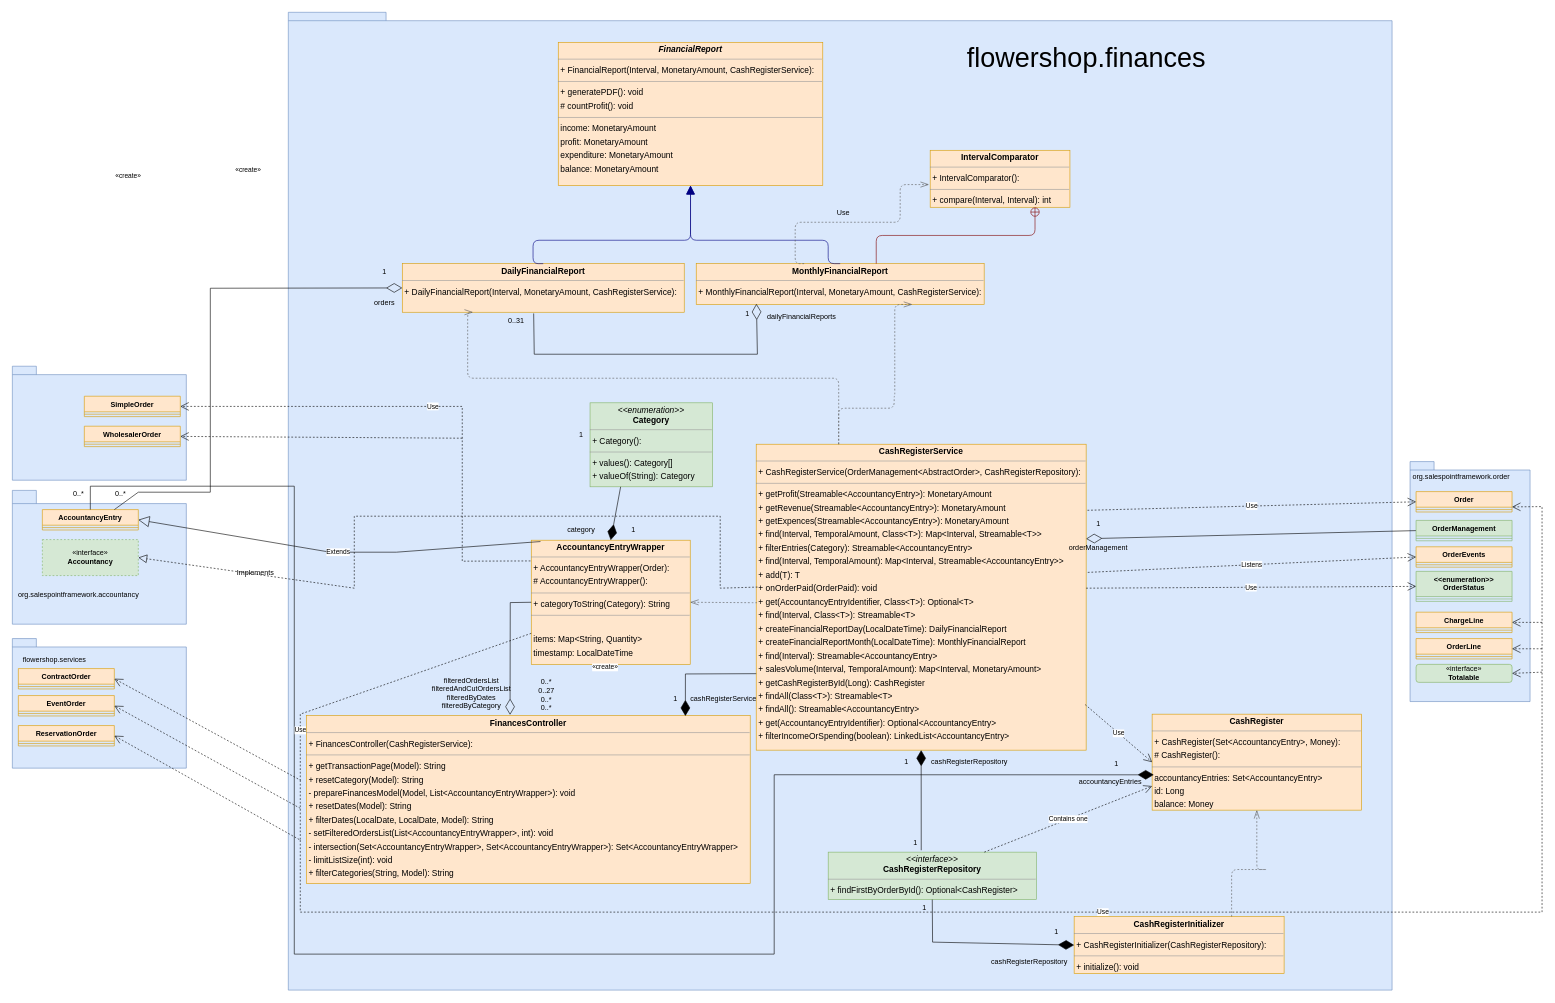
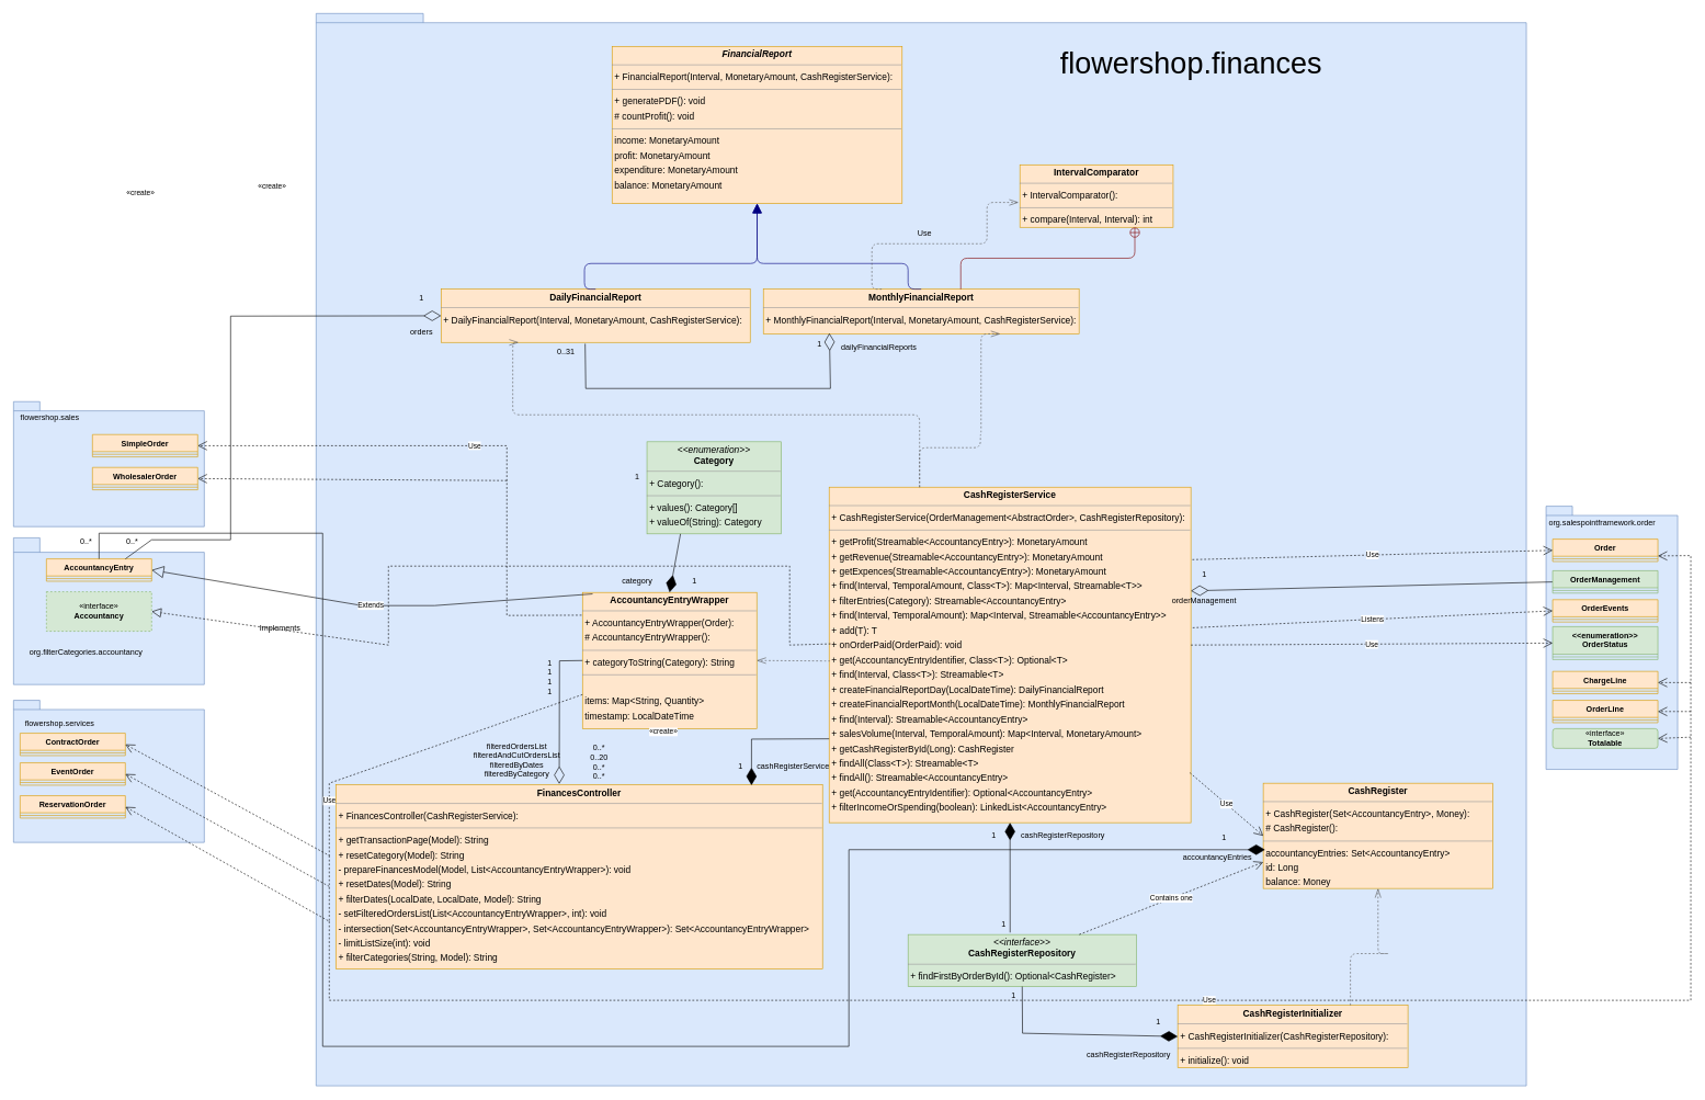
+ <mxCell id="85" value="flowershop.sales" style="text;html=1;align=center;verticalAlign=middle;resizable=0;points=[];autosize=1;strokeColor=none;fillColor=none;" vertex="1" parent="1"><mxGeometry x="20" y="620" width="110" height="30" as="geometry" /></mxCell>
- <mxCell id="54" value="org.salespointframework.accountancy" style="text;html=1;align=center;verticalAlign=middle;resizable=1;points=[];autosize=1;strokeColor=none;fillColor=none;movable=1;rotatable=1;deletable=1;editable=1;locked=0;connectable=1;" vertex="1" parent="1"><mxGeometry x="20" y="977" width="220" height="30" as="geometry" /></mxCell>
+ <mxCell id="54" value="org.filterCategories.accountancy" style="text;html=1;align=center;verticalAlign=middle;resizable=1;points=[];autosize=1;strokeColor=none;fillColor=none;movable=1;rotatable=1;deletable=1;editable=1;locked=0;connectable=1;" vertex="1" parent="1"><mxGeometry x="20" y="977" width="220" height="30" as="geometry" /></mxCell>
+ <mxCell id="37" value="1&lt;div&gt;1&lt;/div&gt;&lt;div&gt;1&lt;/div&gt;&lt;div&gt;1&lt;/div&gt;" style="text;html=1;align=center;verticalAlign=middle;resizable=0;points=[];autosize=1;strokeColor=none;fillColor=none;" vertex="1" parent="1"><mxGeometry x="820" y="994" width="30" height="70" as="geometry" /></mxCell>
- <mxCell id="38" value="0..*&lt;div&gt;0..27&lt;/div&gt;&lt;div&gt;0..*&lt;/div&gt;&lt;div&gt;0..*&lt;/div&gt;" style="text;html=1;align=center;verticalAlign=middle;resizable=0;points=[];autosize=1;strokeColor=none;fillColor=none;" vertex="1" parent="1"><mxGeometry x="885" y="1122.5" width="50" height="70" as="geometry" /></mxCell>
+ <mxCell id="38" value="0..*&lt;div&gt;0..20&lt;/div&gt;&lt;div&gt;0..*&lt;/div&gt;&lt;div&gt;0..*&lt;/div&gt;" style="text;html=1;align=center;verticalAlign=middle;resizable=0;points=[];autosize=1;strokeColor=none;fillColor=none;" vertex="1" parent="1"><mxGeometry x="885" y="1122.5" width="50" height="70" as="geometry" /></mxCell>
